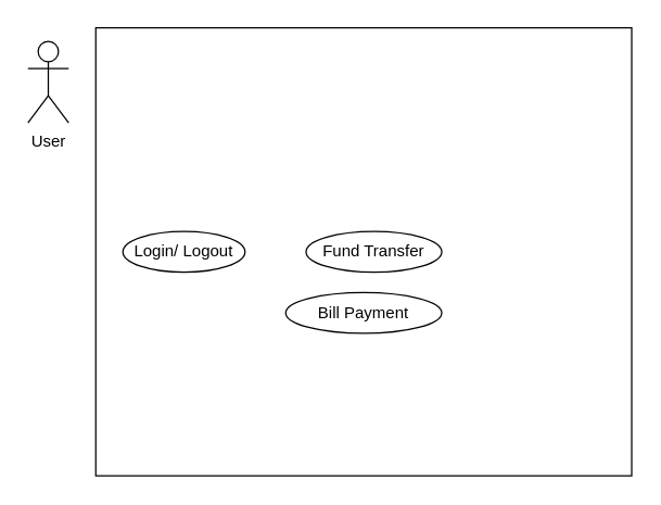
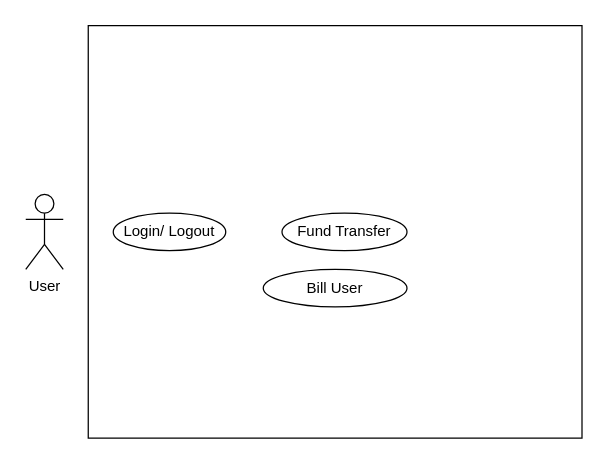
- <mxCell id="2" value="User" style="shape=umlActor;verticalLabelPosition=bottom;verticalAlign=top;html=1;" vertex="1" parent="1"><mxGeometry x="20" y="30" width="30" height="60" as="geometry" /></mxCell>
+ <mxCell id="2" value="User" style="shape=umlActor;verticalLabelPosition=bottom;verticalAlign=top;html=1;" vertex="1" parent="1"><mxGeometry x="20" y="155" width="30" height="60" as="geometry" /></mxCell>
- <mxCell id="6" value="Bill Payment" style="ellipse;whiteSpace=wrap;html=1;" vertex="1" parent="1"><mxGeometry x="210" y="215" width="115" height="30" as="geometry" /></mxCell>
+ <mxCell id="6" value="Bill User" style="ellipse;whiteSpace=wrap;html=1;" vertex="1" parent="1"><mxGeometry x="210" y="215" width="115" height="30" as="geometry" /></mxCell>
